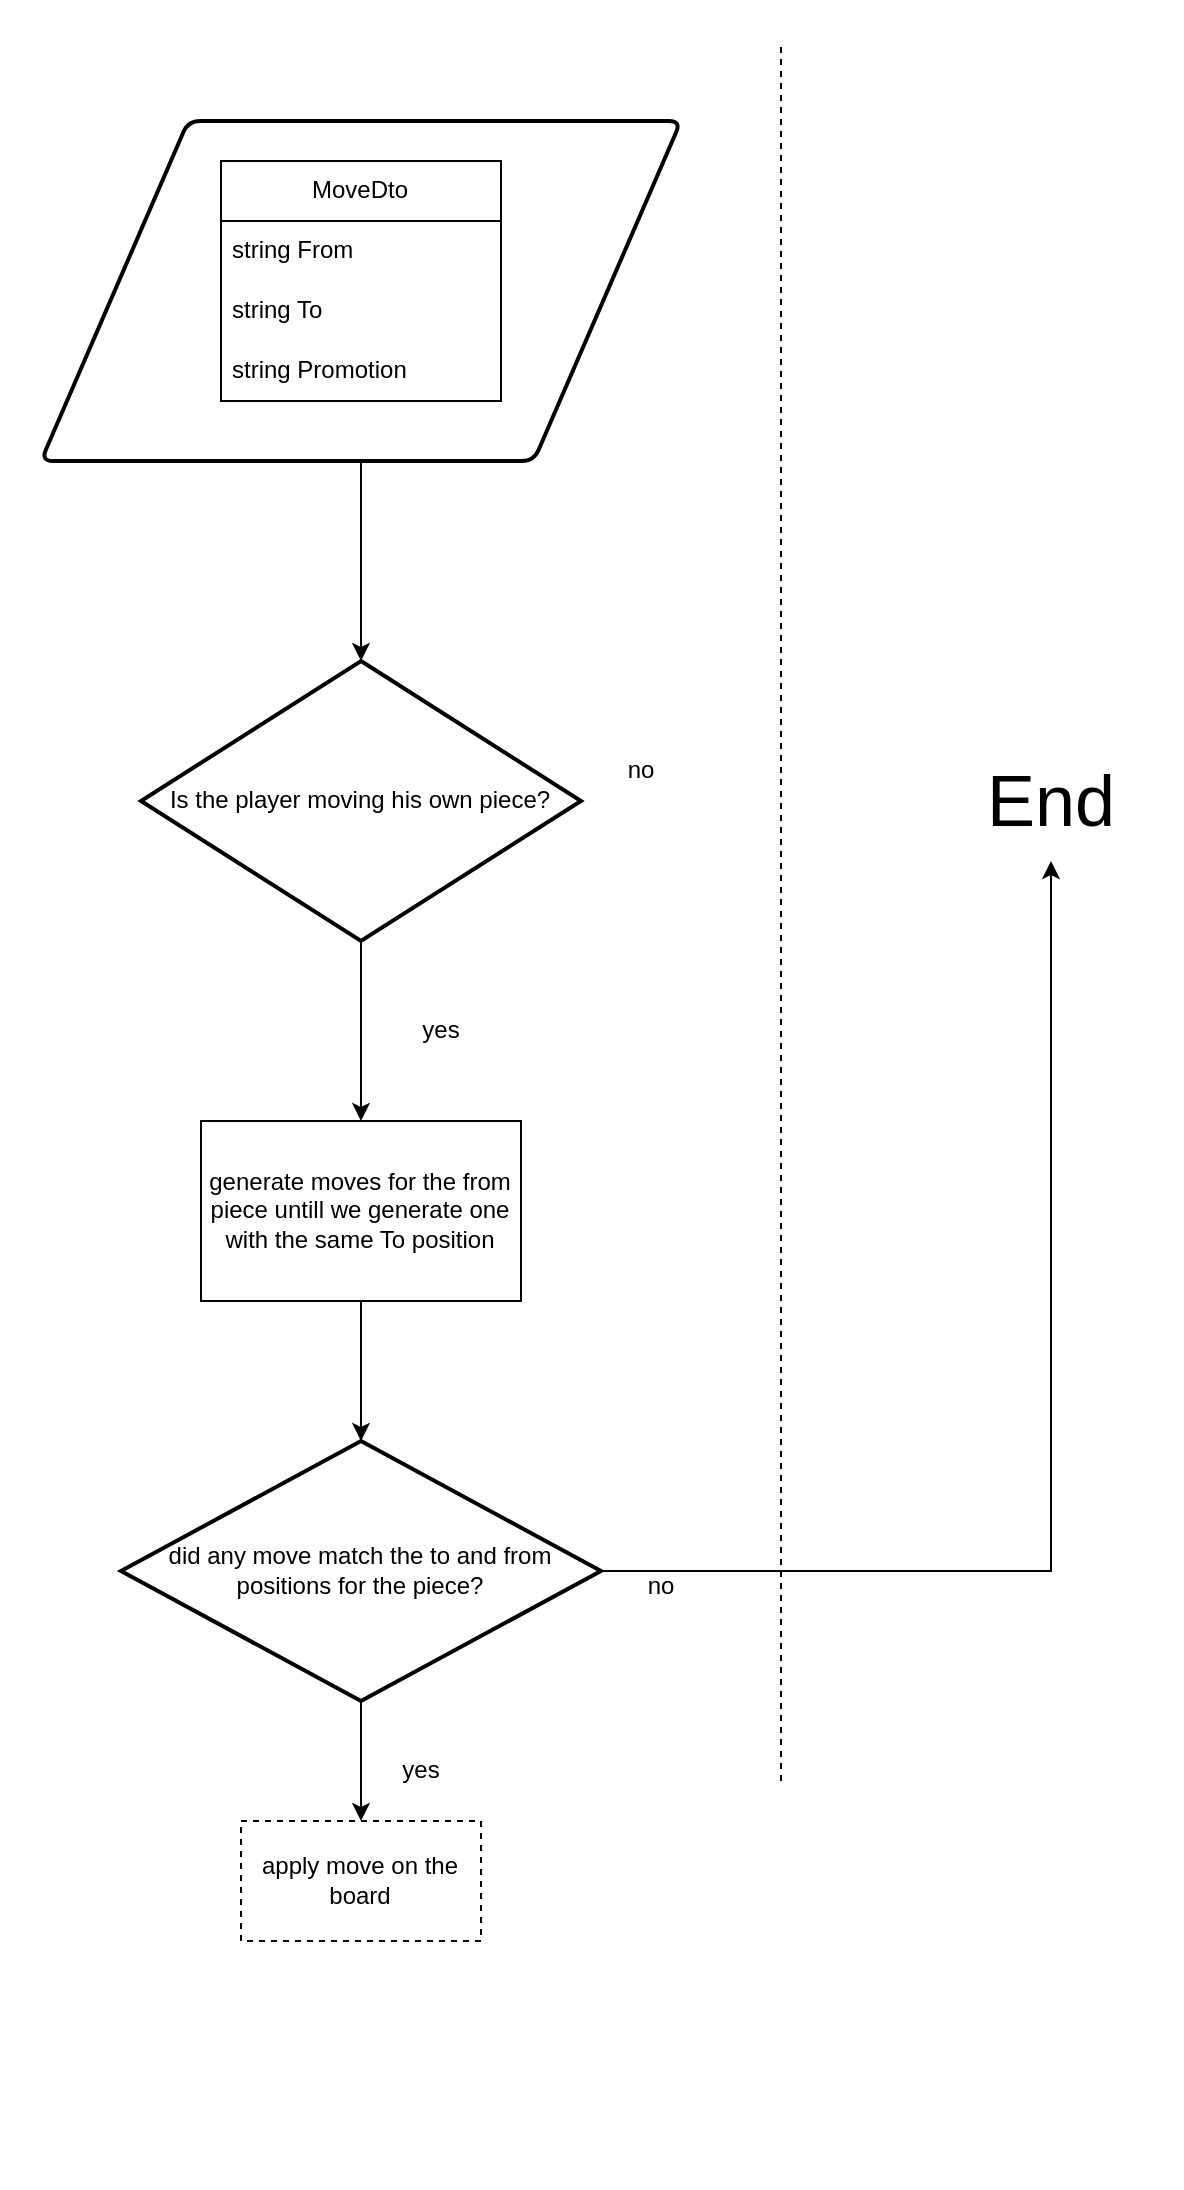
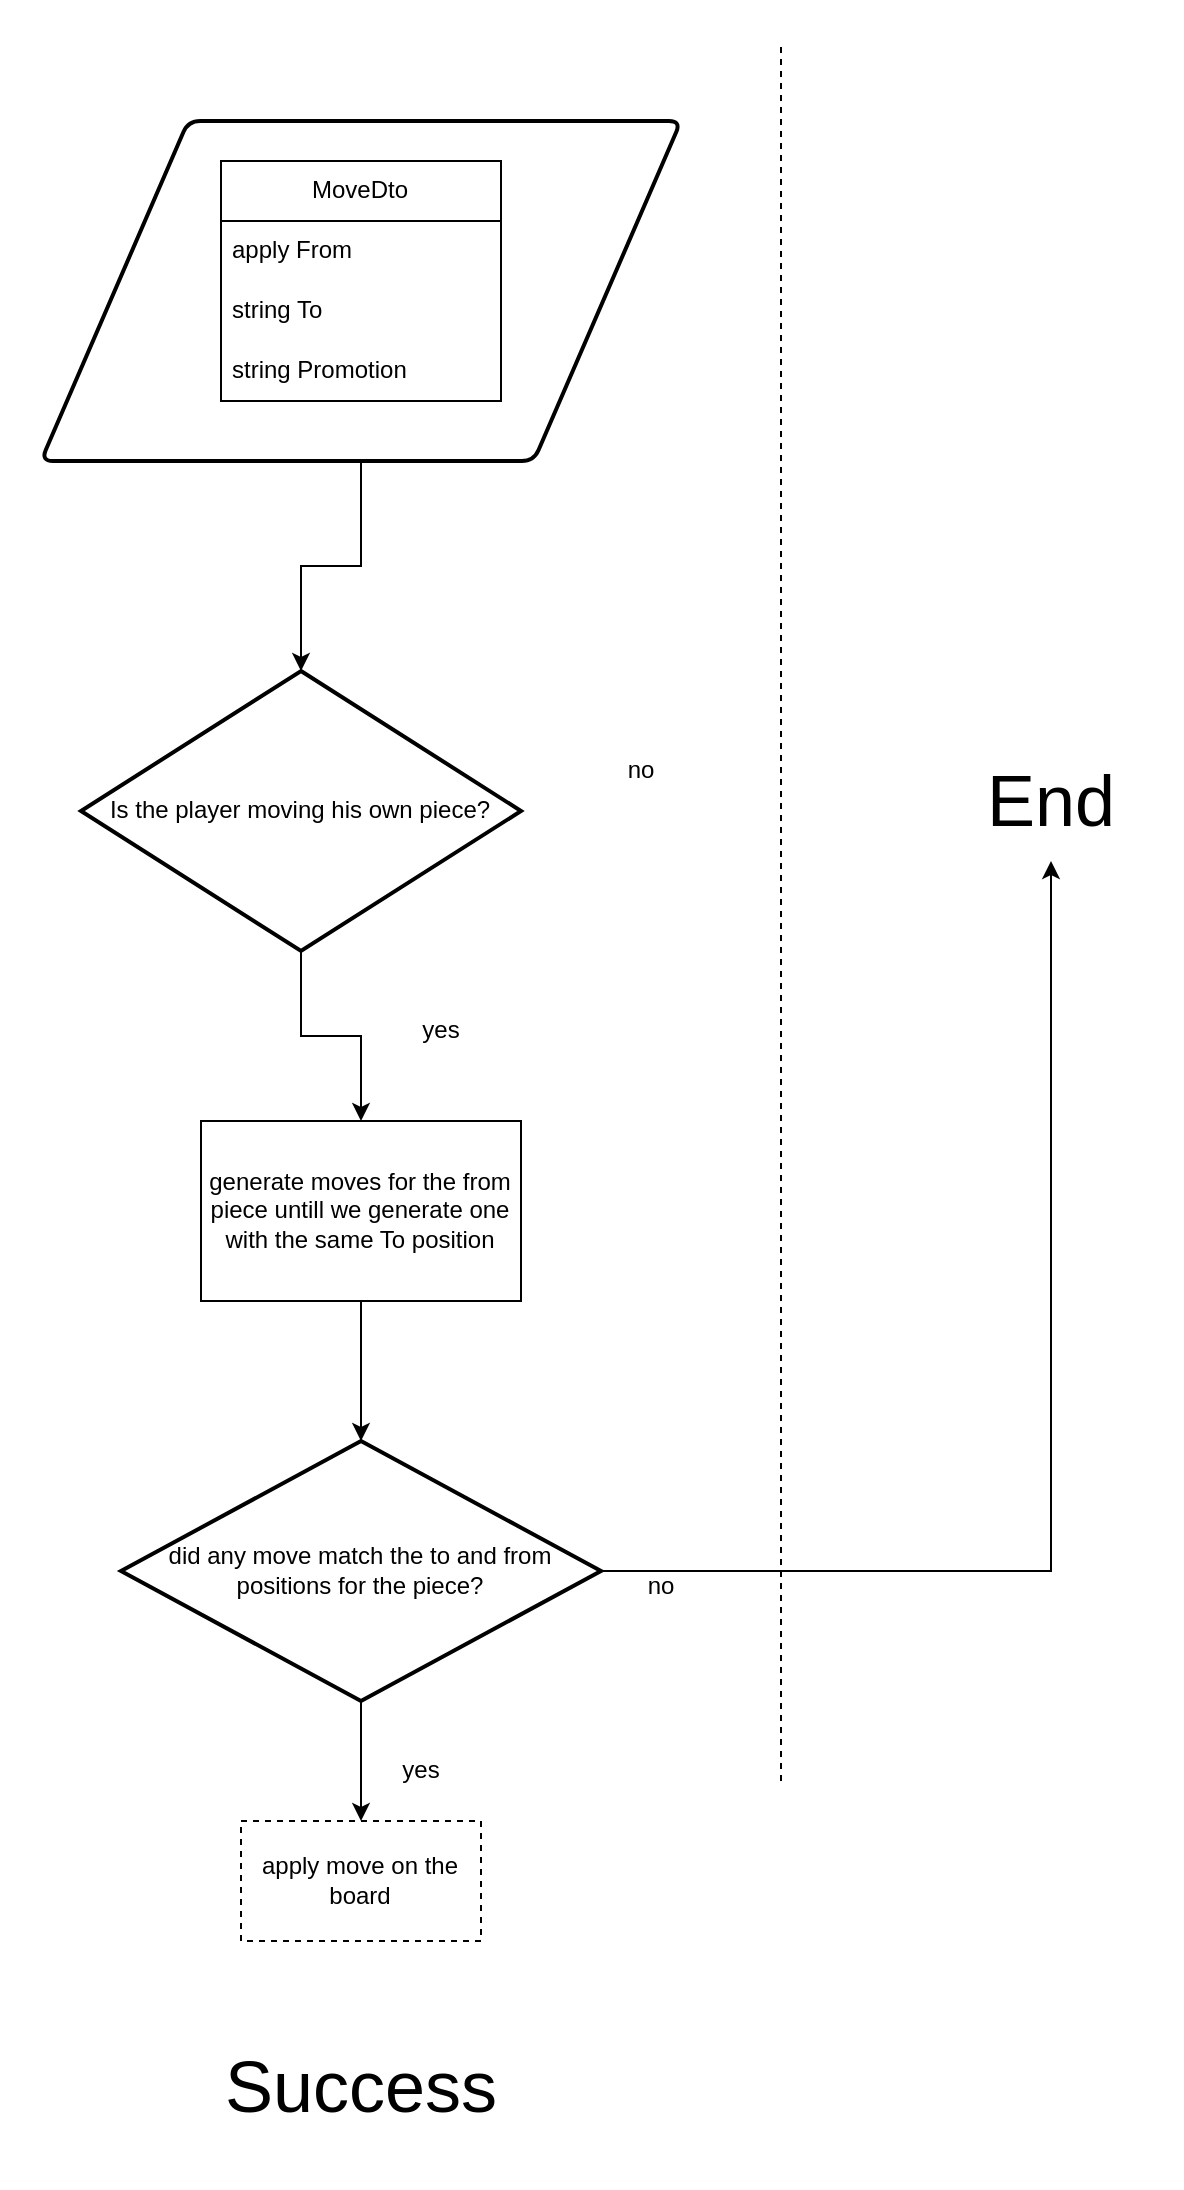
- <mxCell id="5" value="string From" style="text;strokeColor=none;fillColor=none;align=left;verticalAlign=middle;spacingLeft=4;spacingRight=4;overflow=hidden;points=[[0,0.5],[1,0.5]];portConstraint=eastwest;rotatable=0;whiteSpace=wrap;html=1;" vertex="1" parent="4"><mxGeometry y="30" width="140" height="30" as="geometry" /></mxCell>
+ <mxCell id="5" value="apply From" style="text;strokeColor=none;fillColor=none;align=left;verticalAlign=middle;spacingLeft=4;spacingRight=4;overflow=hidden;points=[[0,0.5],[1,0.5]];portConstraint=eastwest;rotatable=0;whiteSpace=wrap;html=1;" vertex="1" parent="4"><mxGeometry y="30" width="140" height="30" as="geometry" /></mxCell>
- <mxCell id="9" value="Is the player moving his own piece?" style="strokeWidth=2;html=1;shape=mxgraph.flowchart.decision;whiteSpace=wrap;" vertex="1" parent="1"><mxGeometry x="70" y="330" width="220" height="140" as="geometry" /></mxCell>
+ <mxCell id="9" value="Is the player moving his own piece?" style="strokeWidth=2;html=1;shape=mxgraph.flowchart.decision;whiteSpace=wrap;" vertex="1" parent="1"><mxGeometry x="40" y="335" width="220" height="140" as="geometry" /></mxCell>
+ <mxCell id="22" value="&lt;font style=&quot;font-size: 36px;&quot;&gt;Success&lt;/font&gt;" style="text;html=1;align=center;verticalAlign=middle;resizable=0;points=[];autosize=1;strokeColor=none;fillColor=none;" vertex="1" parent="1"><mxGeometry x="100" y="1013" width="160" height="60" as="geometry" /></mxCell>
